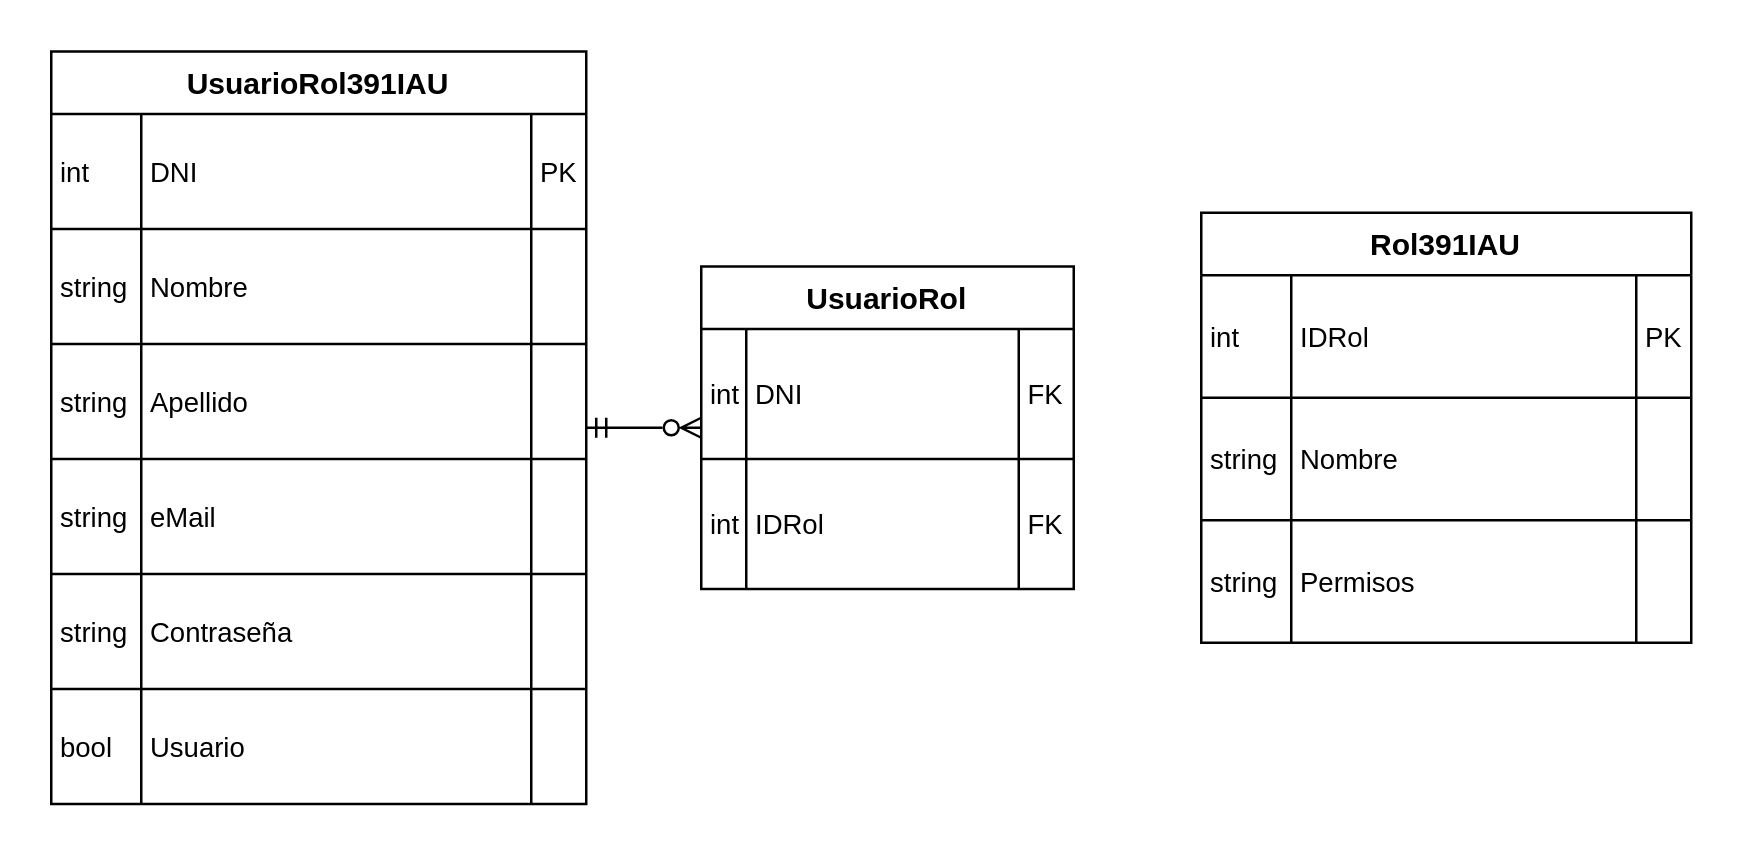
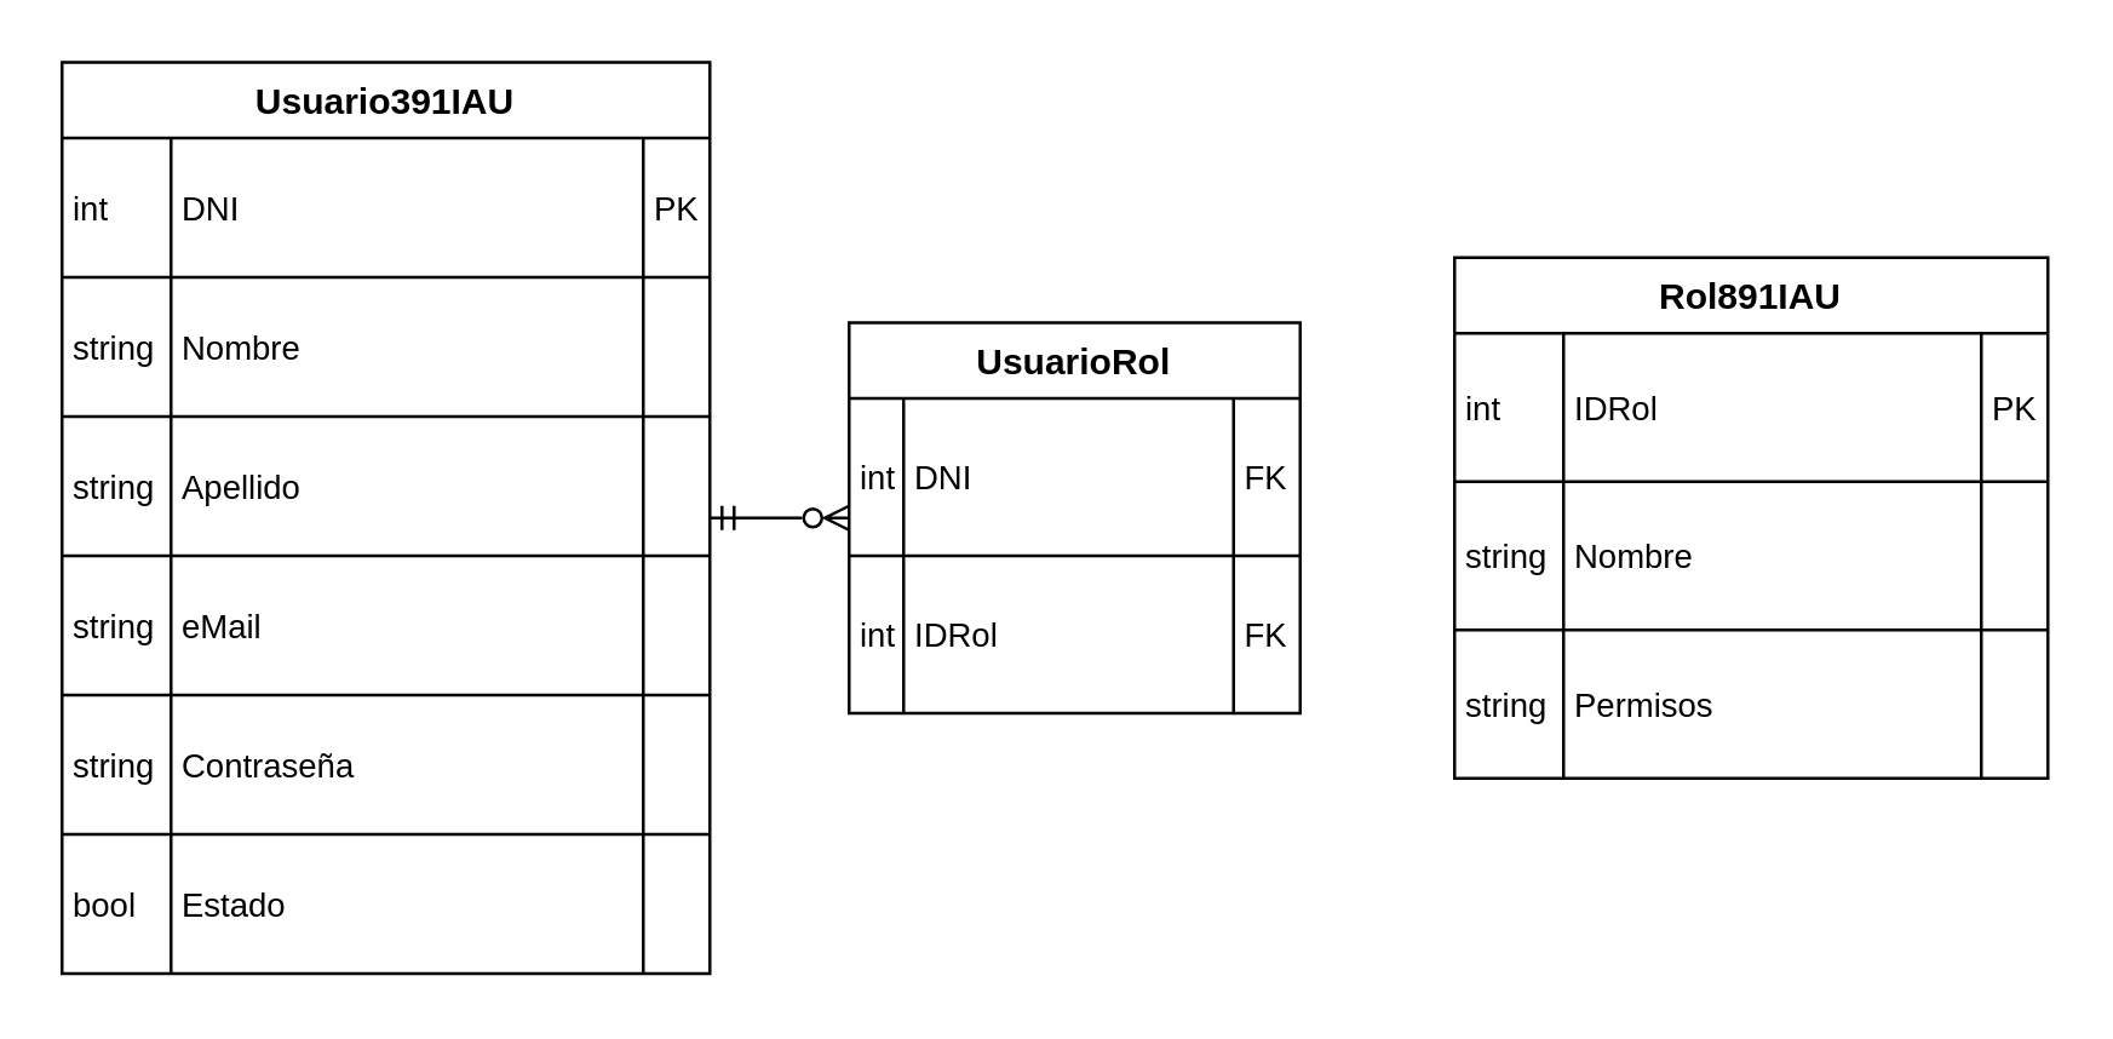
- <mxCell id="2" value="UsuarioRol391IAU" style="shape=table;startSize=25;container=1;collapsible=0;childLayout=tableLayout;fixedRows=1;rowLines=1;fontStyle=1;align=center;resizeLast=1;" parent="1" vertex="1"><mxGeometry x="20" y="20" width="214" height="301" as="geometry" /></mxCell>
+ <mxCell id="2" value="Usuario391IAU" style="shape=table;startSize=25;container=1;collapsible=0;childLayout=tableLayout;fixedRows=1;rowLines=1;fontStyle=1;align=center;resizeLast=1;" parent="1" vertex="1"><mxGeometry x="20" y="20" width="214" height="301" as="geometry" /></mxCell>
- <mxCell id="27" value="Rol391IAU" style="shape=table;startSize=25;container=1;collapsible=0;childLayout=tableLayout;fixedRows=1;rowLines=1;fontStyle=1;align=center;resizeLast=1;" parent="1" vertex="1"><mxGeometry x="480" y="84.5" width="196" height="172" as="geometry" /></mxCell>
+ <mxCell id="27" value="Rol891IAU" style="shape=table;startSize=25;container=1;collapsible=0;childLayout=tableLayout;fixedRows=1;rowLines=1;fontStyle=1;align=center;resizeLast=1;" parent="1" vertex="1"><mxGeometry x="480" y="84.5" width="196" height="172" as="geometry" /></mxCell>
- <mxCell id="25" value="Usuario" style="shape=partialRectangle;connectable=0;fillColor=none;top=0;left=0;bottom=0;right=0;align=left;spacingLeft=2;overflow=hidden;fontSize=11;" parent="23" vertex="1"><mxGeometry x="36" width="156" height="46" as="geometry"><mxRectangle width="156" height="46" as="alternateBounds" /></mxGeometry></mxCell>
+ <mxCell id="25" value="Estado" style="shape=partialRectangle;connectable=0;fillColor=none;top=0;left=0;bottom=0;right=0;align=left;spacingLeft=2;overflow=hidden;fontSize=11;" parent="23" vertex="1"><mxGeometry x="36" width="156" height="46" as="geometry"><mxRectangle width="156" height="46" as="alternateBounds" /></mxGeometry></mxCell>
